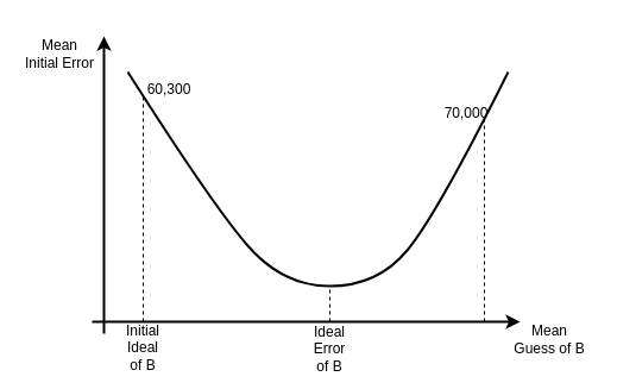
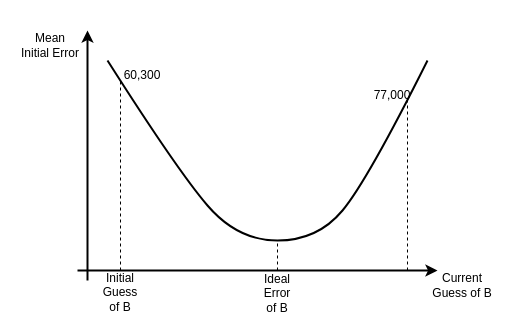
- <mxCell id="13" value="70,000" style="text;html=1;strokeColor=none;fillColor=none;align=center;verticalAlign=middle;whiteSpace=wrap;rounded=0;" vertex="1" parent="1"><mxGeometry x="377" y="80" width="30" height="30" as="geometry" /></mxCell>
+ <mxCell id="13" value="77,000" style="text;html=1;strokeColor=none;fillColor=none;align=center;verticalAlign=middle;whiteSpace=wrap;rounded=0;" vertex="1" parent="1"><mxGeometry x="377" y="80" width="30" height="30" as="geometry" /></mxCell>
- <mxCell id="5" value="Mean Guess of B" style="text;html=1;strokeColor=none;fillColor=none;align=center;verticalAlign=middle;whiteSpace=wrap;rounded=0;" vertex="1" parent="1"><mxGeometry x="427" y="270" width="70" height="30" as="geometry" /></mxCell>
+ <mxCell id="5" value="Current Guess of B" style="text;html=1;strokeColor=none;fillColor=none;align=center;verticalAlign=middle;whiteSpace=wrap;rounded=0;" vertex="1" parent="1"><mxGeometry x="427" y="270" width="70" height="30" as="geometry" /></mxCell>
- <mxCell id="8" value="Initial Ideal of B" style="text;html=1;strokeColor=none;fillColor=none;align=center;verticalAlign=middle;whiteSpace=wrap;rounded=0;" vertex="1" parent="1"><mxGeometry x="100" y="279" width="40" height="25" as="geometry" /></mxCell>
+ <mxCell id="8" value="Initial Guess of B" style="text;html=1;strokeColor=none;fillColor=none;align=center;verticalAlign=middle;whiteSpace=wrap;rounded=0;" vertex="1" parent="1"><mxGeometry x="100" y="279" width="40" height="25" as="geometry" /></mxCell>
